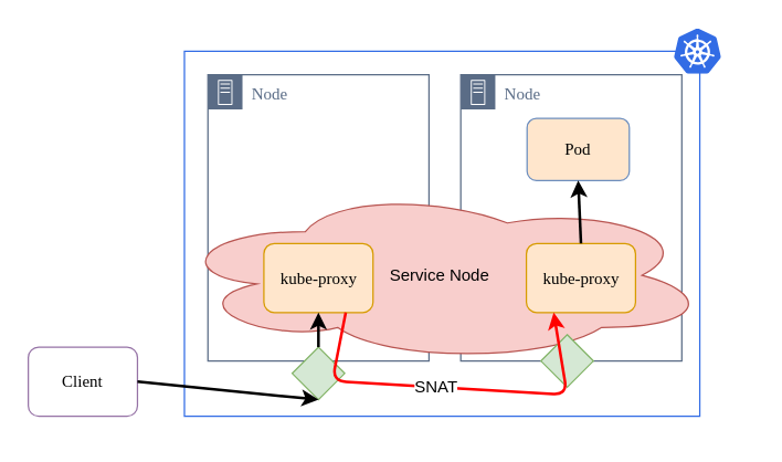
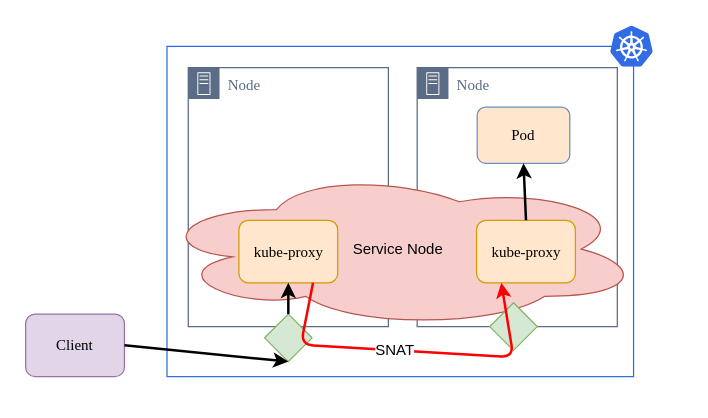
- <mxCell id="13" value="&lt;div&gt;Client&lt;/div&gt;" style="rounded=1;whiteSpace=wrap;html=1;strokeColor=#9673a6;fillColor=#ffffff;fontFamily=Tahoma;" parent="2" vertex="1"><mxGeometry x="-33" y="230" width="79" height="50" as="geometry" /></mxCell>
+ <mxCell id="13" value="&lt;div&gt;Client&lt;/div&gt;" style="rounded=1;whiteSpace=wrap;html=1;strokeColor=#9673a6;fillColor=#e1d5e7;fontFamily=Tahoma;" parent="2" vertex="1"><mxGeometry x="-33" y="230" width="79" height="50" as="geometry" /></mxCell>
